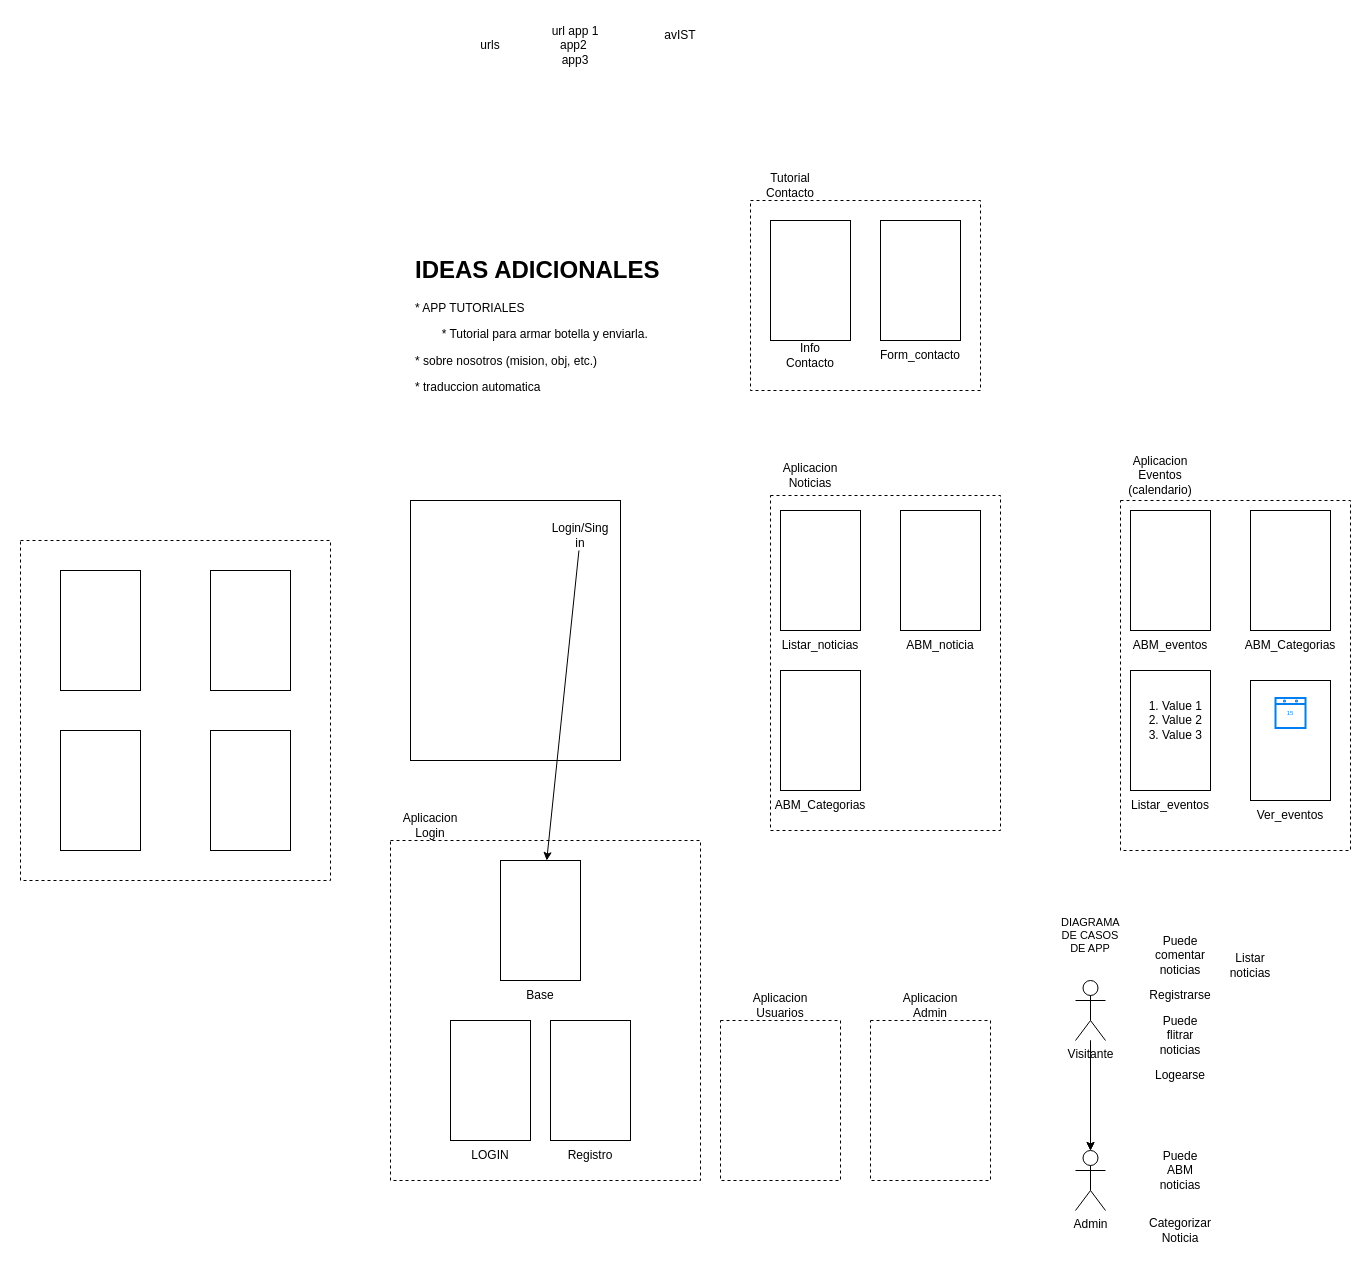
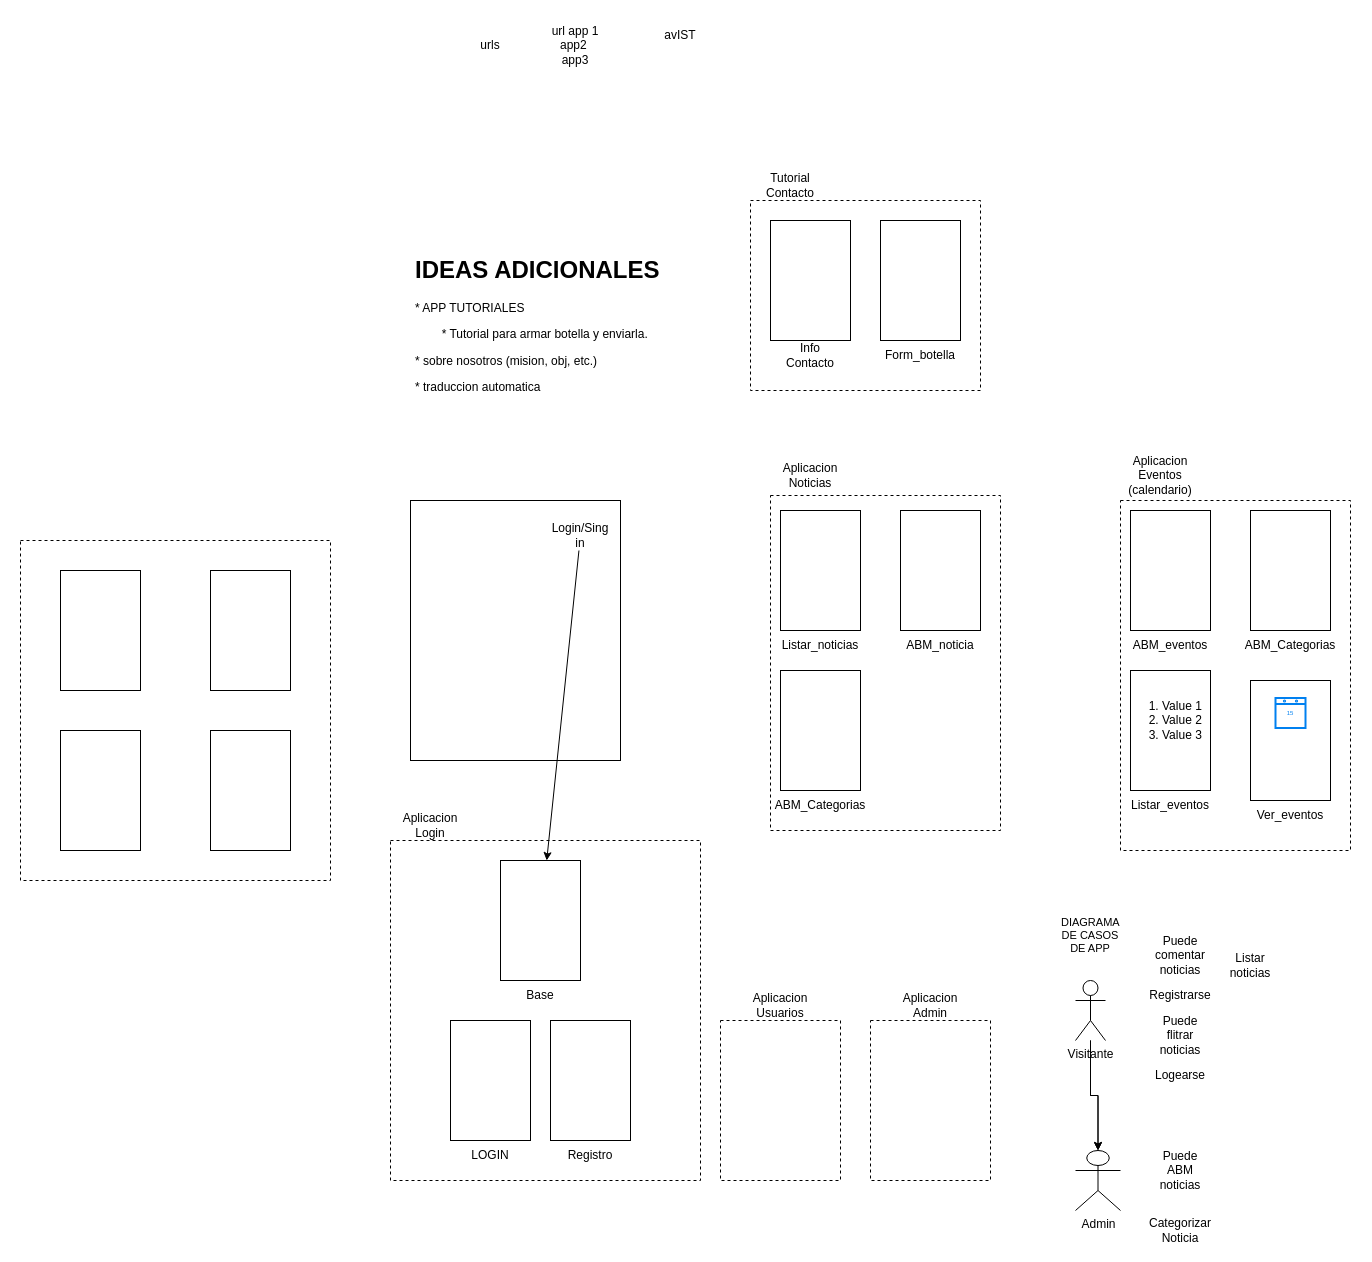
- <mxCell id="57" value="Form_contacto" style="text;html=1;strokeColor=none;fillColor=none;align=center;verticalAlign=middle;whiteSpace=wrap;rounded=0;" parent="1" vertex="1"><mxGeometry x="890" y="340" width="60" height="30" as="geometry" /></mxCell>
+ <mxCell id="57" value="Form_botella" style="text;html=1;strokeColor=none;fillColor=none;align=center;verticalAlign=middle;whiteSpace=wrap;rounded=0;" parent="1" vertex="1"><mxGeometry x="890" y="340" width="60" height="30" as="geometry" /></mxCell>
- <mxCell id="36" value="Admin" style="shape=umlActor;verticalLabelPosition=bottom;verticalAlign=top;html=1;outlineConnect=0;" parent="1" vertex="1"><mxGeometry x="1075" y="1150" width="30" height="60" as="geometry" /></mxCell>
+ <mxCell id="36" value="Admin" style="shape=umlActor;verticalLabelPosition=bottom;verticalAlign=top;html=1;outlineConnect=0;" parent="1" vertex="1"><mxGeometry x="1075" y="1150" width="45" height="60" as="geometry" /></mxCell>
